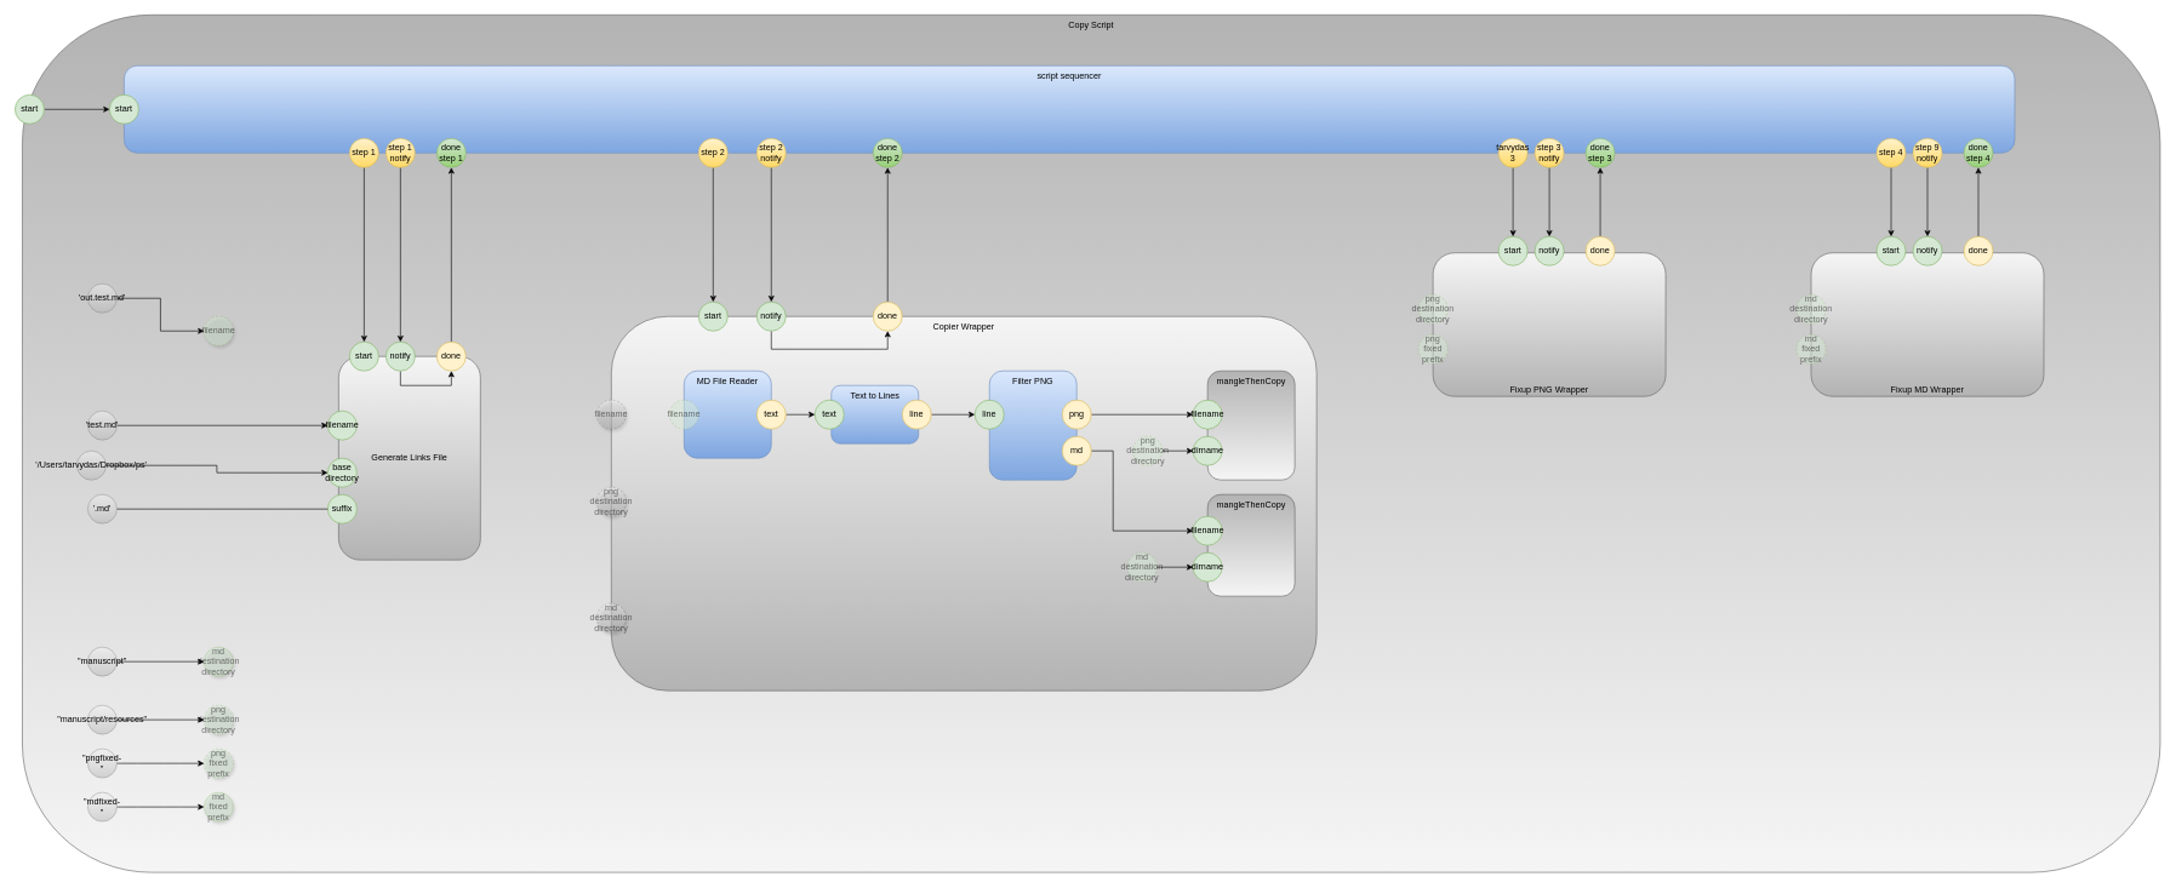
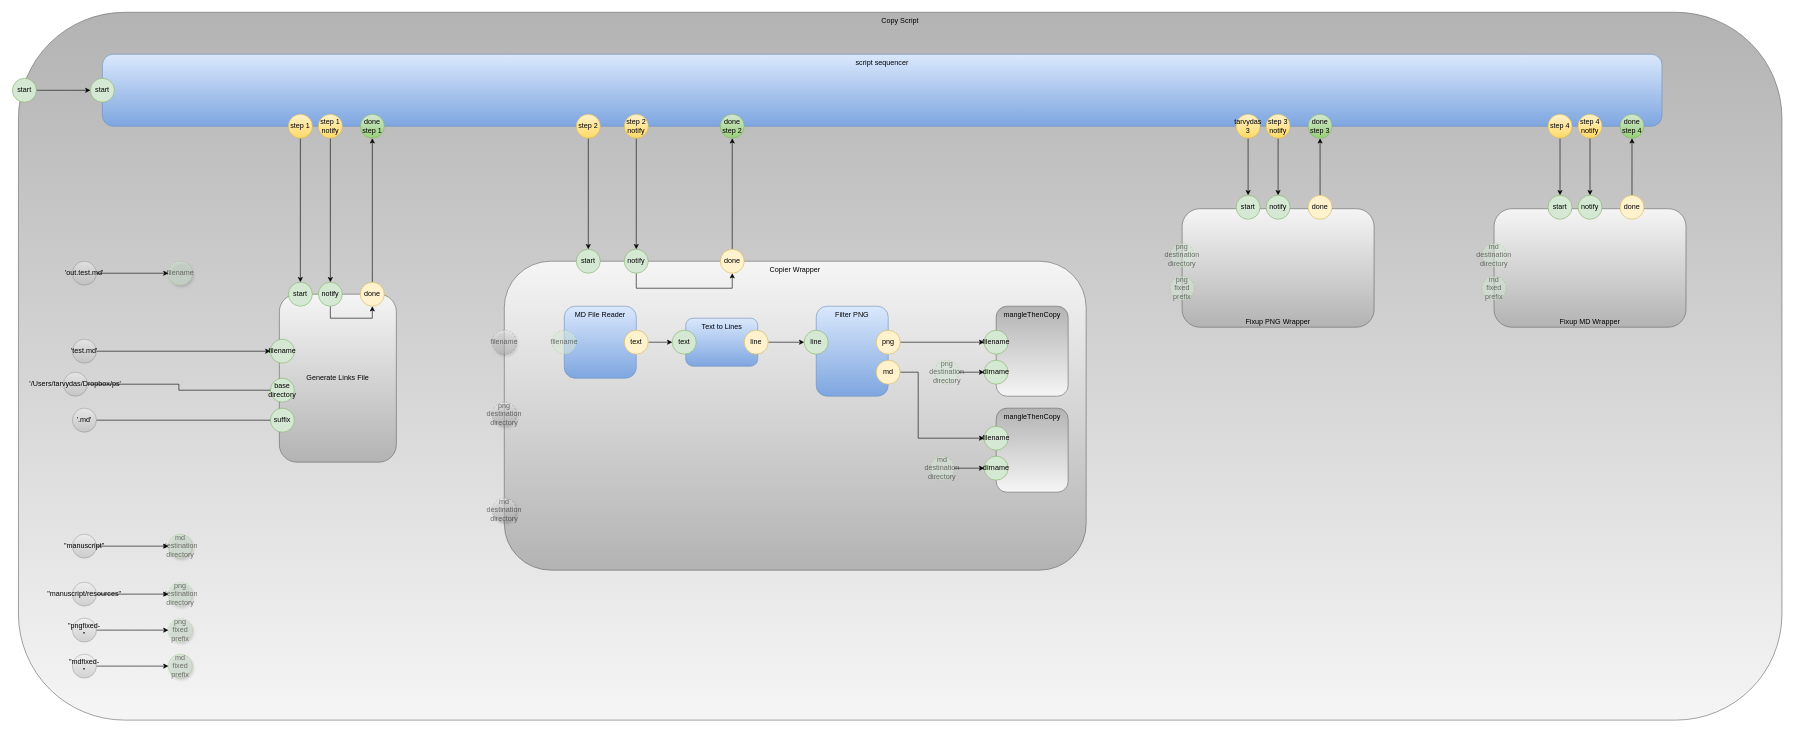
- <mxCell id="81" value="step 9 notify" style="ellipse;whiteSpace=wrap;html=1;aspect=fixed;fillColor=#fff2cc;strokeColor=#d6b656;gradientColor=#ffd966;" vertex="1" parent="1"><mxGeometry x="2630" y="190" width="40" height="40" as="geometry" /></mxCell>
+ <mxCell id="81" value="step 4 notify" style="ellipse;whiteSpace=wrap;html=1;aspect=fixed;fillColor=#fff2cc;strokeColor=#d6b656;gradientColor=#ffd966;" vertex="1" parent="1"><mxGeometry x="2630" y="190" width="40" height="40" as="geometry" /></mxCell>
- <mxCell id="38" value="'out.test.md'" style="ellipse;whiteSpace=wrap;html=1;aspect=fixed;fillColor=#f5f5f5;strokeColor=#666666;gradientColor=#b3b3b3;opacity=50;" vertex="1" parent="1"><mxGeometry x="120" y="390" width="40" height="40" as="geometry" /></mxCell>
+ <mxCell id="38" value="'out.test.md'" style="ellipse;whiteSpace=wrap;html=1;aspect=fixed;fillColor=#f5f5f5;strokeColor=#666666;gradientColor=#b3b3b3;opacity=50;" vertex="1" parent="1"><mxGeometry x="120" y="435" width="40" height="40" as="geometry" /></mxCell>
- <mxCell id="29" style="edgeStyle=orthogonalEdgeStyle;rounded=0;orthogonalLoop=1;jettySize=auto;html=1;entryX=0;entryY=0.5;entryDx=0;entryDy=0;" edge="1" parent="1" source="30" target="8"><mxGeometry relative="1" as="geometry" /></mxCell>
+ <mxCell id="29" style="edgeStyle=orthogonalEdgeStyle;rounded=0;orthogonalLoop=1;jettySize=auto;html=1;entryX=0;entryY=0.5;entryDx=0;entryDy=0;endArrow=none;" edge="1" parent="1" source="30" target="8"><mxGeometry relative="1" as="geometry" /></mxCell>
